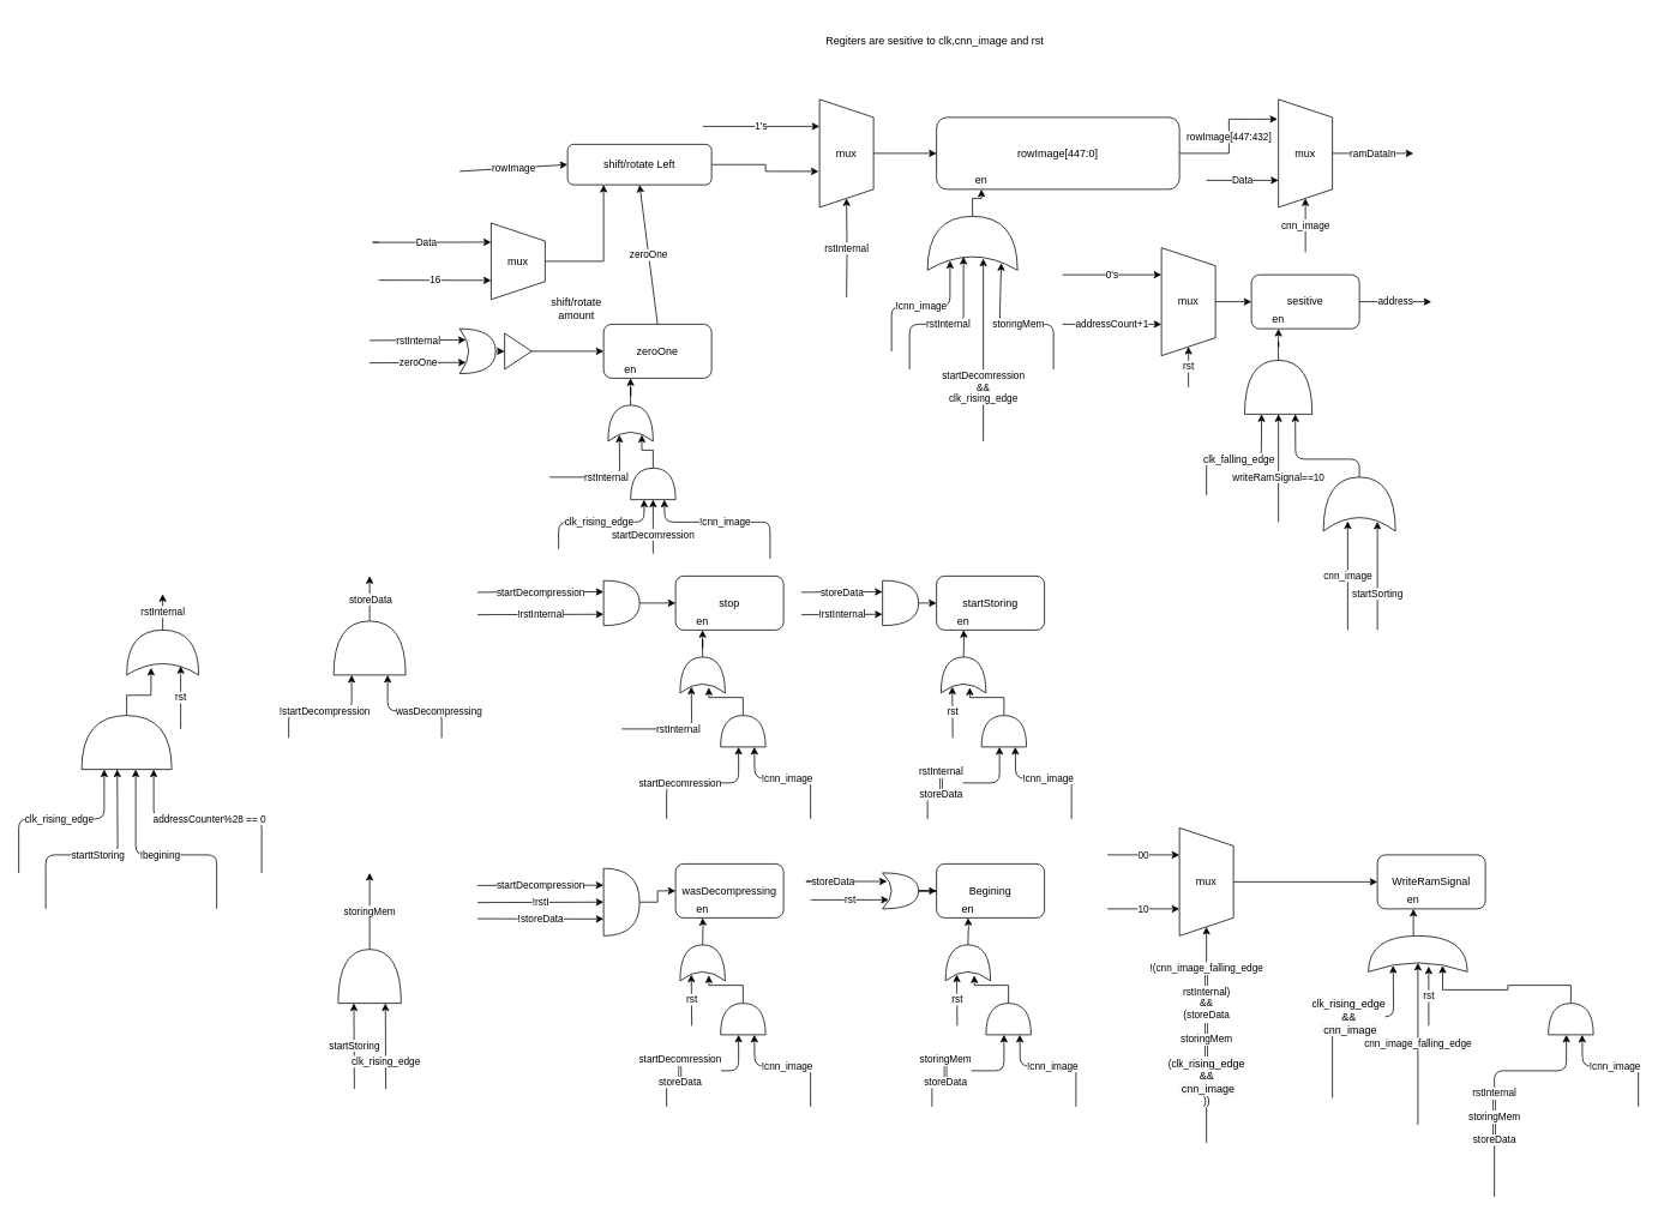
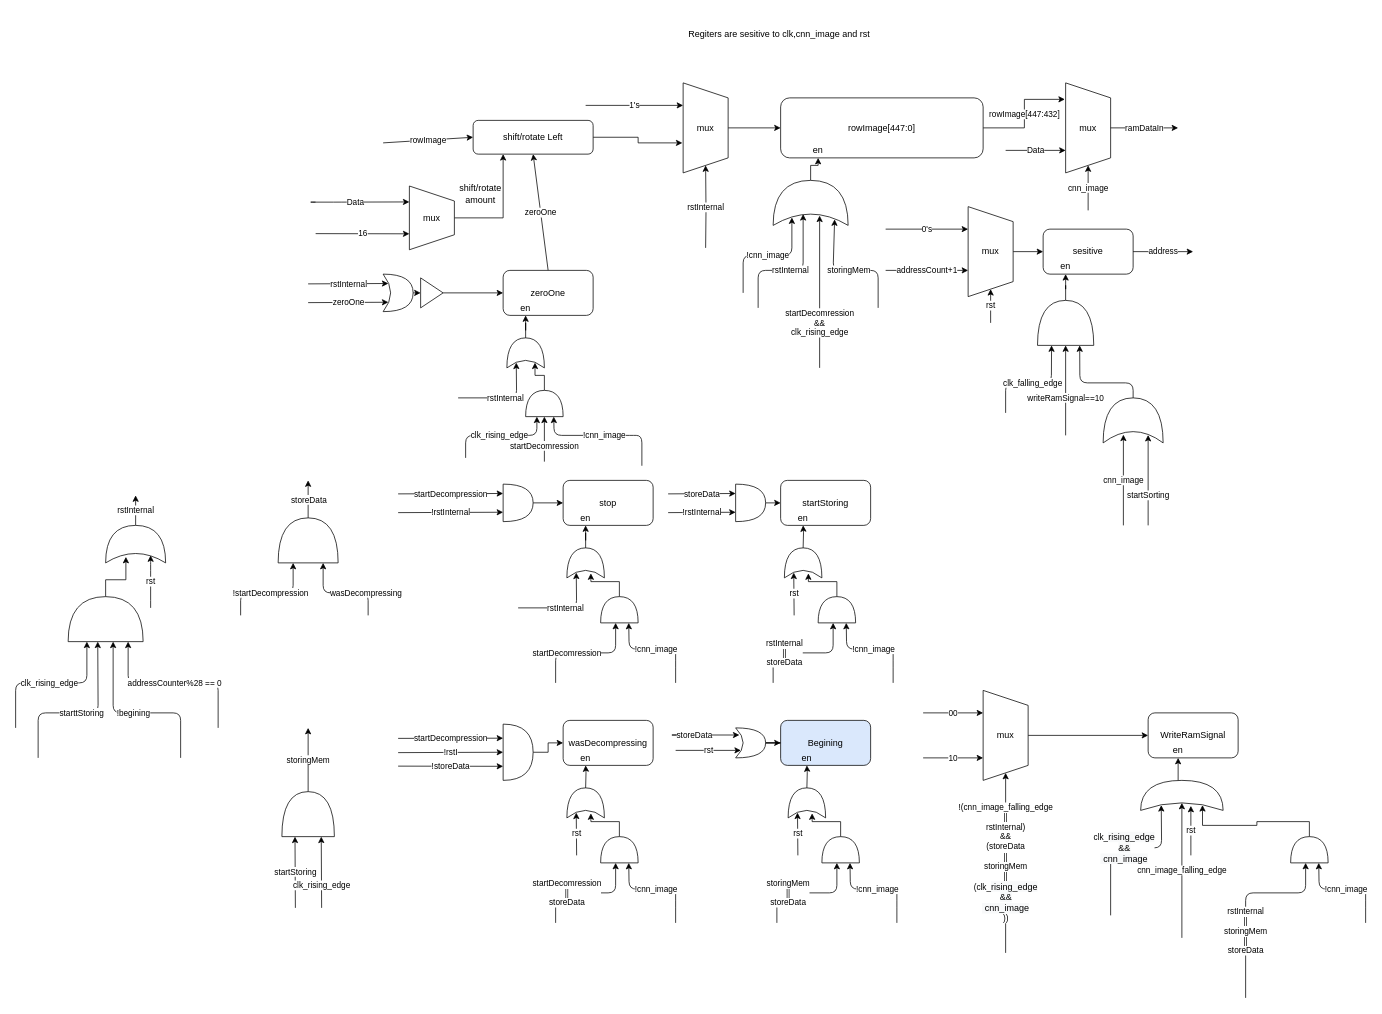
- <mxCell id="31" value="shift/rotate&lt;br&gt;amount" style="text;html=1;strokeColor=none;fillColor=none;align=center;verticalAlign=middle;whiteSpace=wrap;rounded=0;" parent="1" vertex="1"><mxGeometry x="620" y="332.5" width="40" height="20" as="geometry" /></mxCell>
+ <mxCell id="31" value="shift/rotate&lt;br&gt;amount" style="text;html=1;strokeColor=none;fillColor=none;align=center;verticalAlign=middle;whiteSpace=wrap;rounded=0;" parent="1" vertex="1"><mxGeometry x="620" y="247.5" width="40" height="20" as="geometry" /></mxCell>
- <mxCell id="52" value="Begining" style="rounded=1;whiteSpace=wrap;html=1;" parent="1" vertex="1"><mxGeometry x="1040" y="960" width="120" height="60" as="geometry" /></mxCell>
+ <mxCell id="52" value="Begining" style="rounded=1;whiteSpace=wrap;html=1;fillColor=#dae8fc;" parent="1" vertex="1"><mxGeometry x="1040" y="960" width="120" height="60" as="geometry" /></mxCell>
